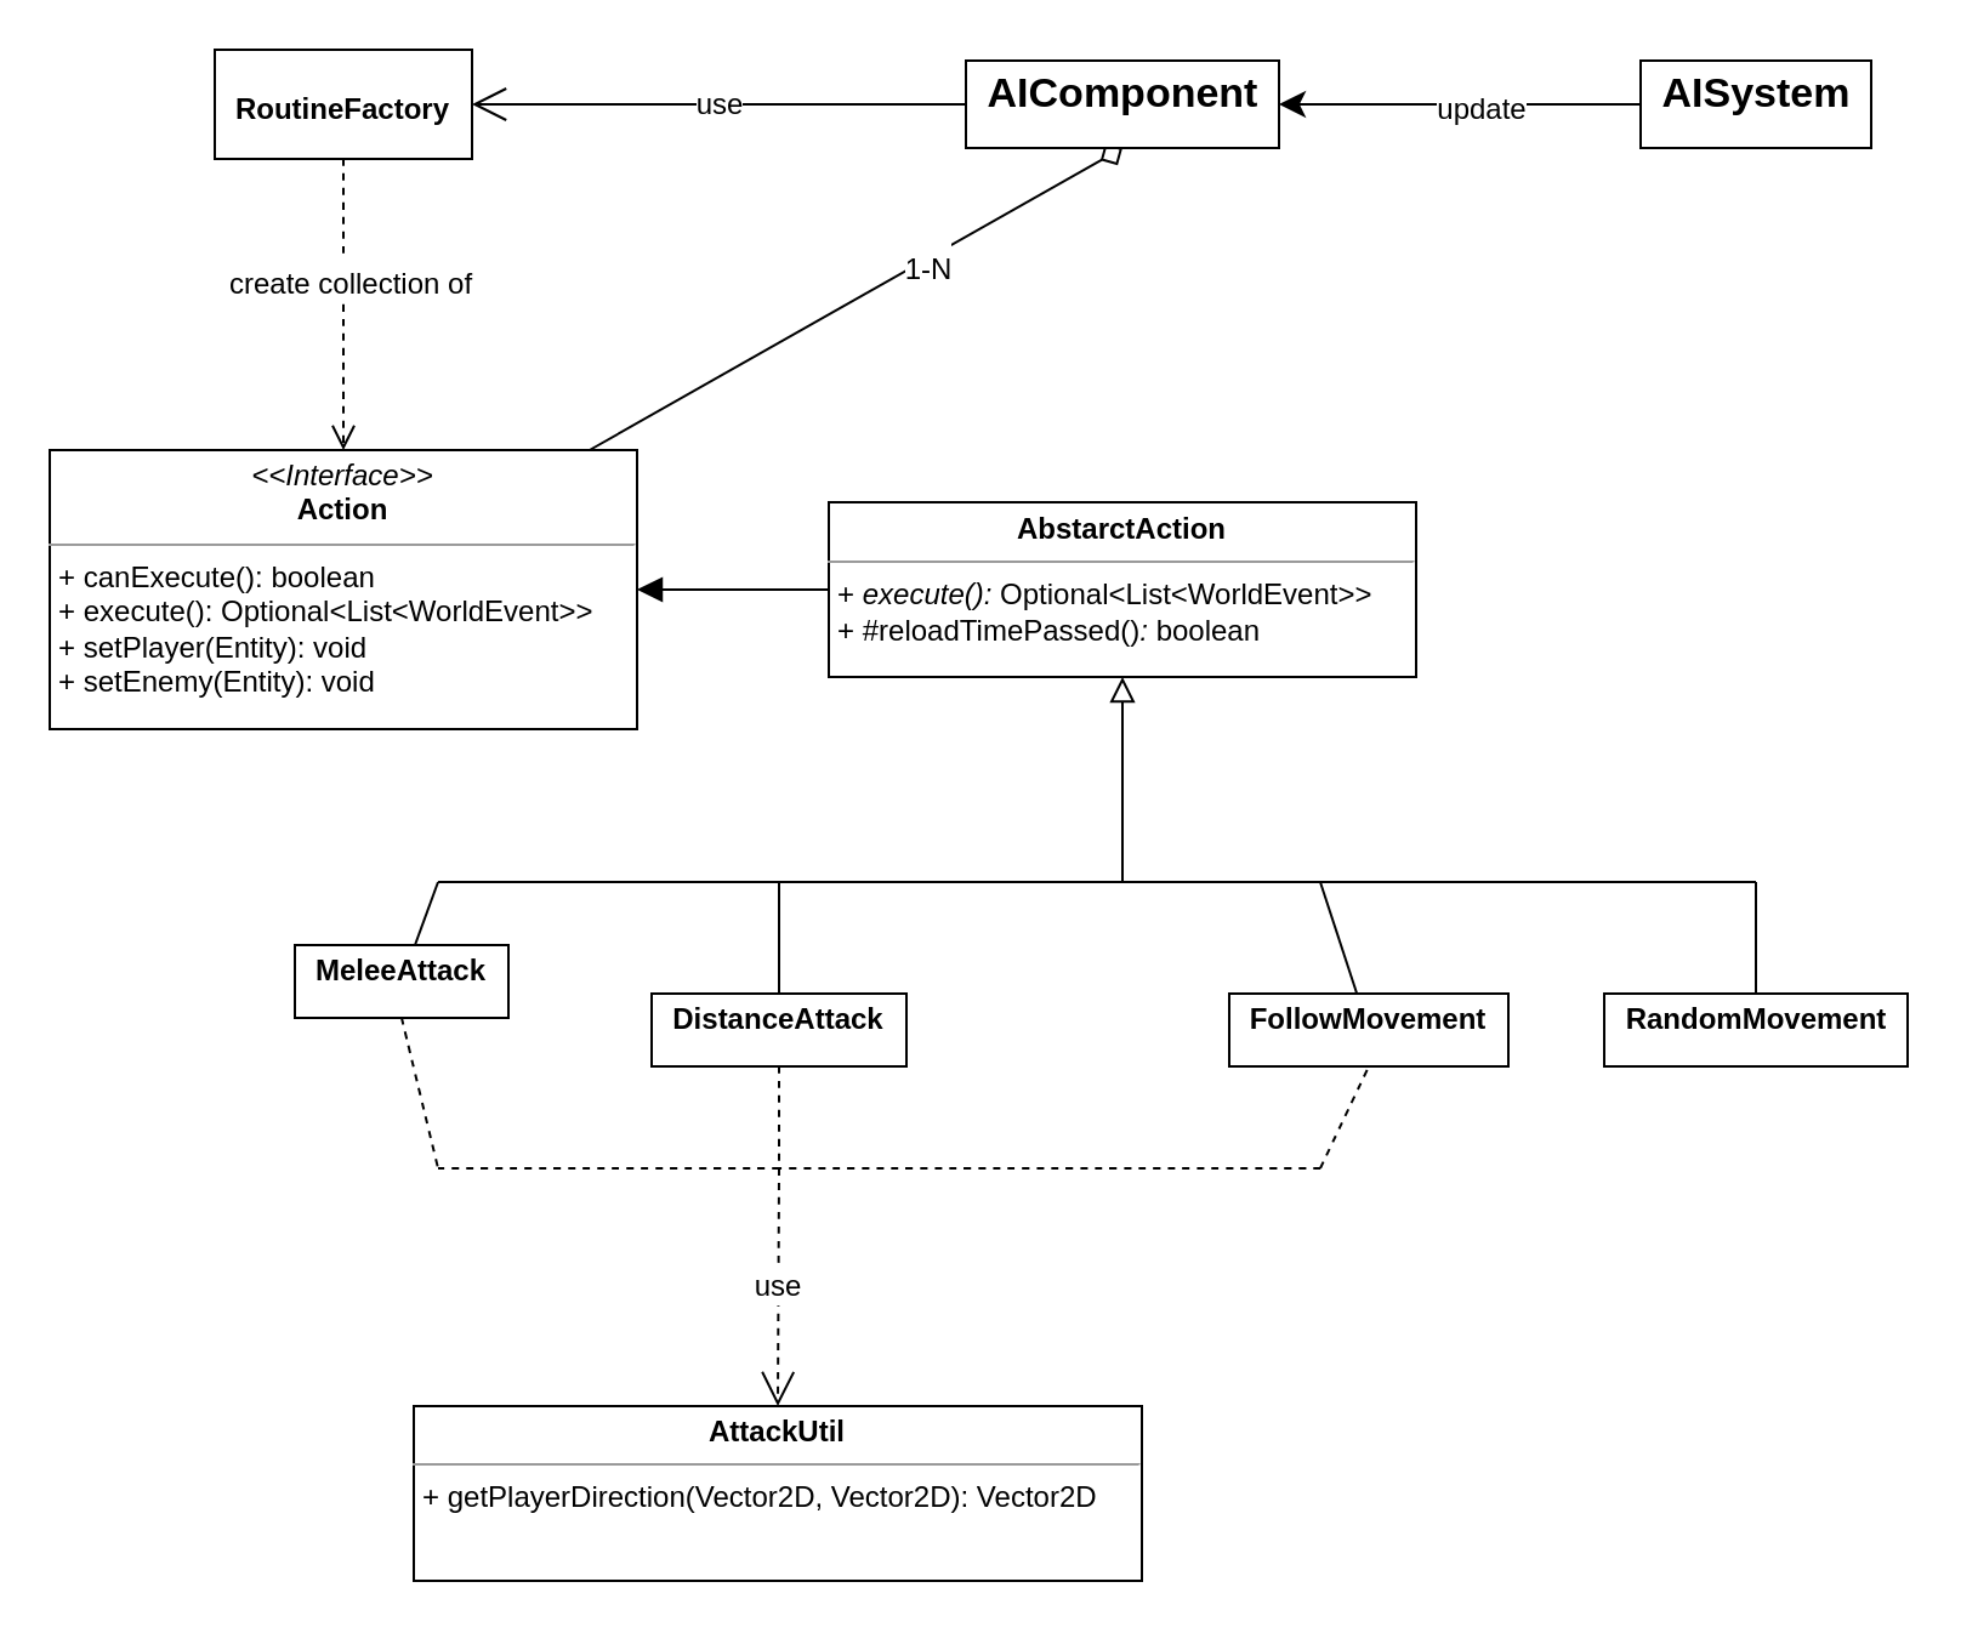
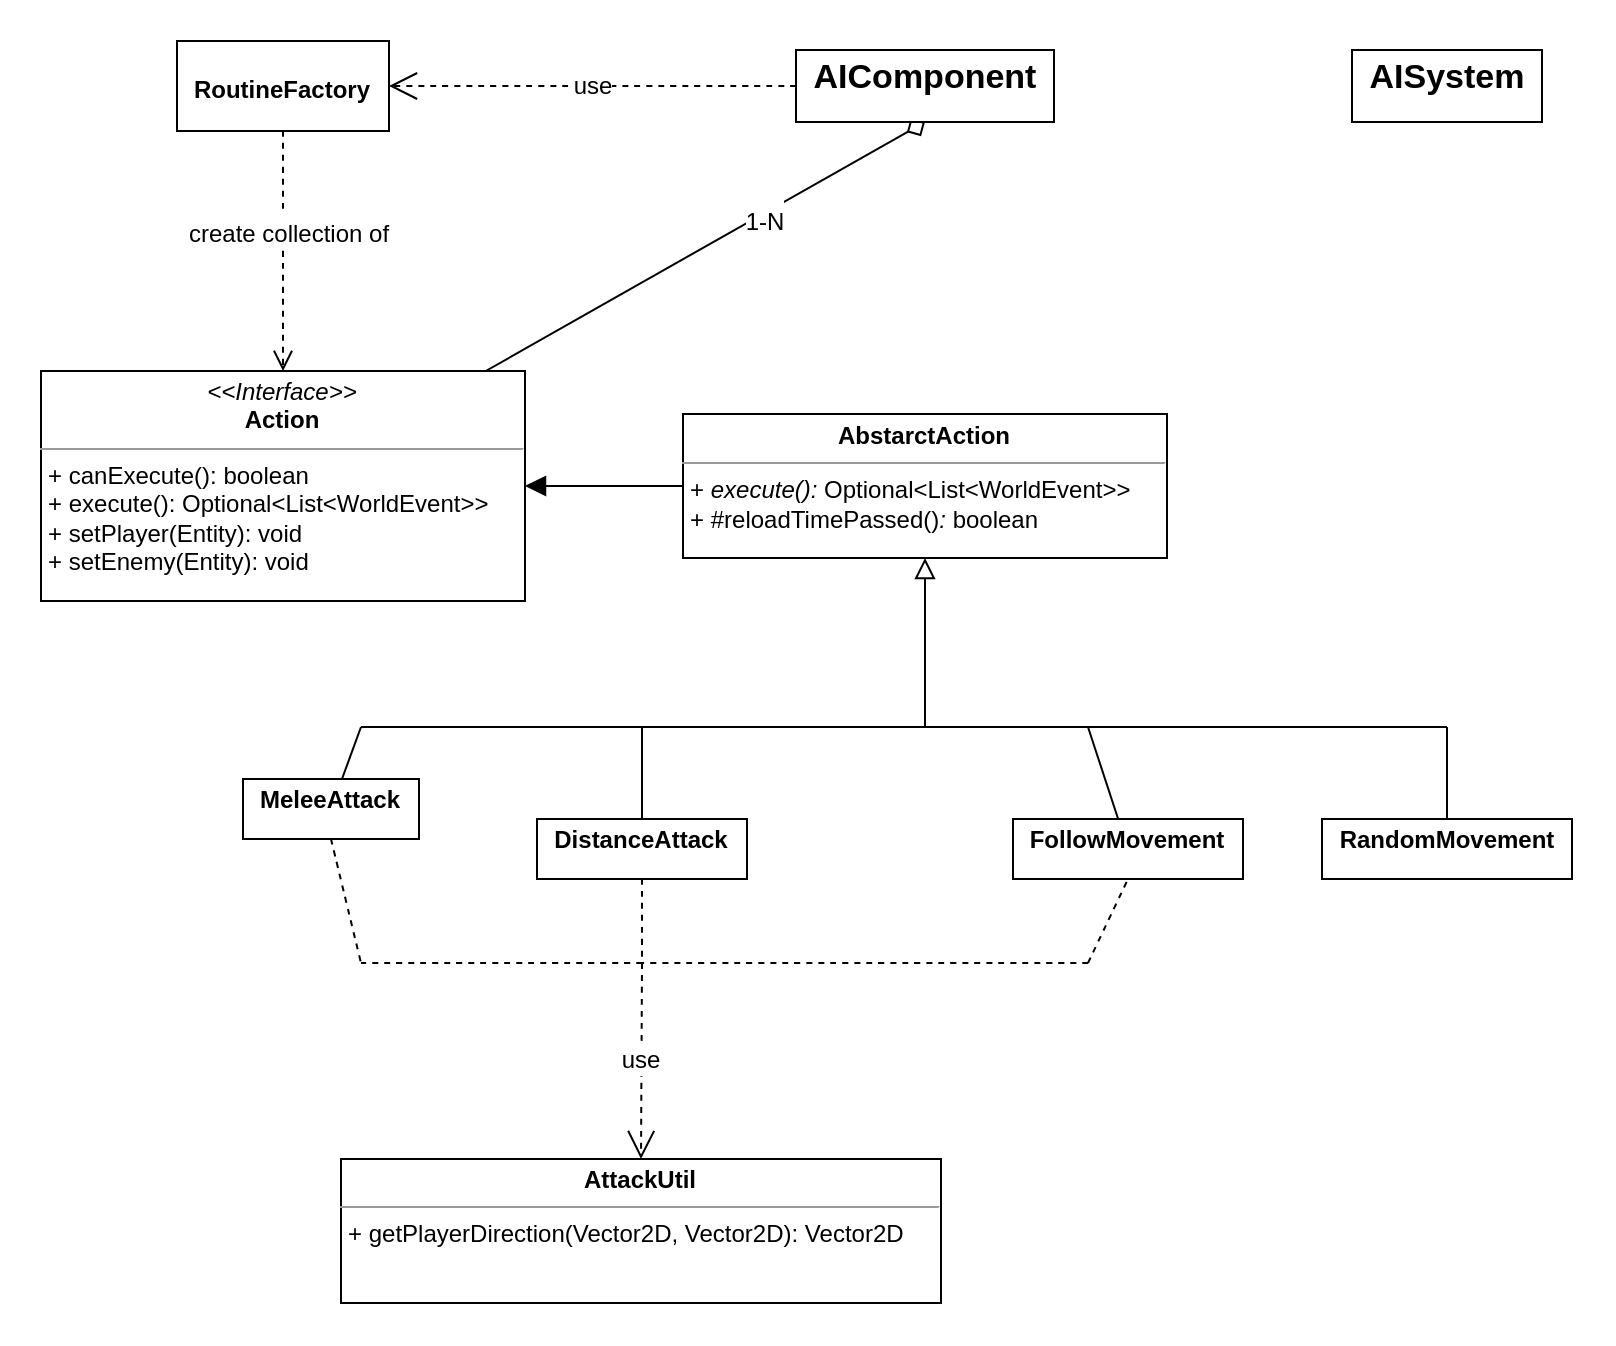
- <mxCell id="42" value="use" style="endArrow=open;endSize=12;dashed=0;html=1;rounded=0;fontSize=12;curved=1;exitX=0;exitY=0.5;exitDx=0;exitDy=0;entryX=1;entryY=0.5;entryDx=0;entryDy=0;" edge="1" parent="1" source="38" target="37"><mxGeometry width="160" relative="1" as="geometry"><mxPoint x="230.5" y="72" as="sourcePoint" /><mxPoint x="390.5" y="72" as="targetPoint" /></mxGeometry></mxCell>
+ <mxCell id="42" value="use" style="endArrow=open;endSize=12;dashed=1;html=1;rounded=0;fontSize=12;curved=1;exitX=0;exitY=0.5;exitDx=0;exitDy=0;entryX=1;entryY=0.5;entryDx=0;entryDy=0;" edge="1" parent="1" source="38" target="37"><mxGeometry width="160" relative="1" as="geometry"><mxPoint x="230.5" y="72" as="sourcePoint" /><mxPoint x="390.5" y="72" as="targetPoint" /></mxGeometry></mxCell>
- <mxCell id="39" style="edgeStyle=none;curved=1;rounded=0;orthogonalLoop=1;jettySize=auto;html=1;entryX=1;entryY=0.5;entryDx=0;entryDy=0;fontSize=12;startSize=8;endSize=8;" parent="1" source="41" target="38" edge="1"><mxGeometry relative="1" as="geometry"><Array as="points" /></mxGeometry></mxCell>
- <mxCell id="40" value="&lt;font style=&quot;font-size: 12px;&quot;&gt;update&lt;/font&gt;" style="edgeLabel;html=1;align=center;verticalAlign=middle;resizable=0;points=[];fontSize=16;" parent="39" vertex="1" connectable="0"><mxGeometry x="-0.387" y="2" relative="1" as="geometry"><mxPoint x="-20" y="-2" as="offset" /></mxGeometry></mxCell>
